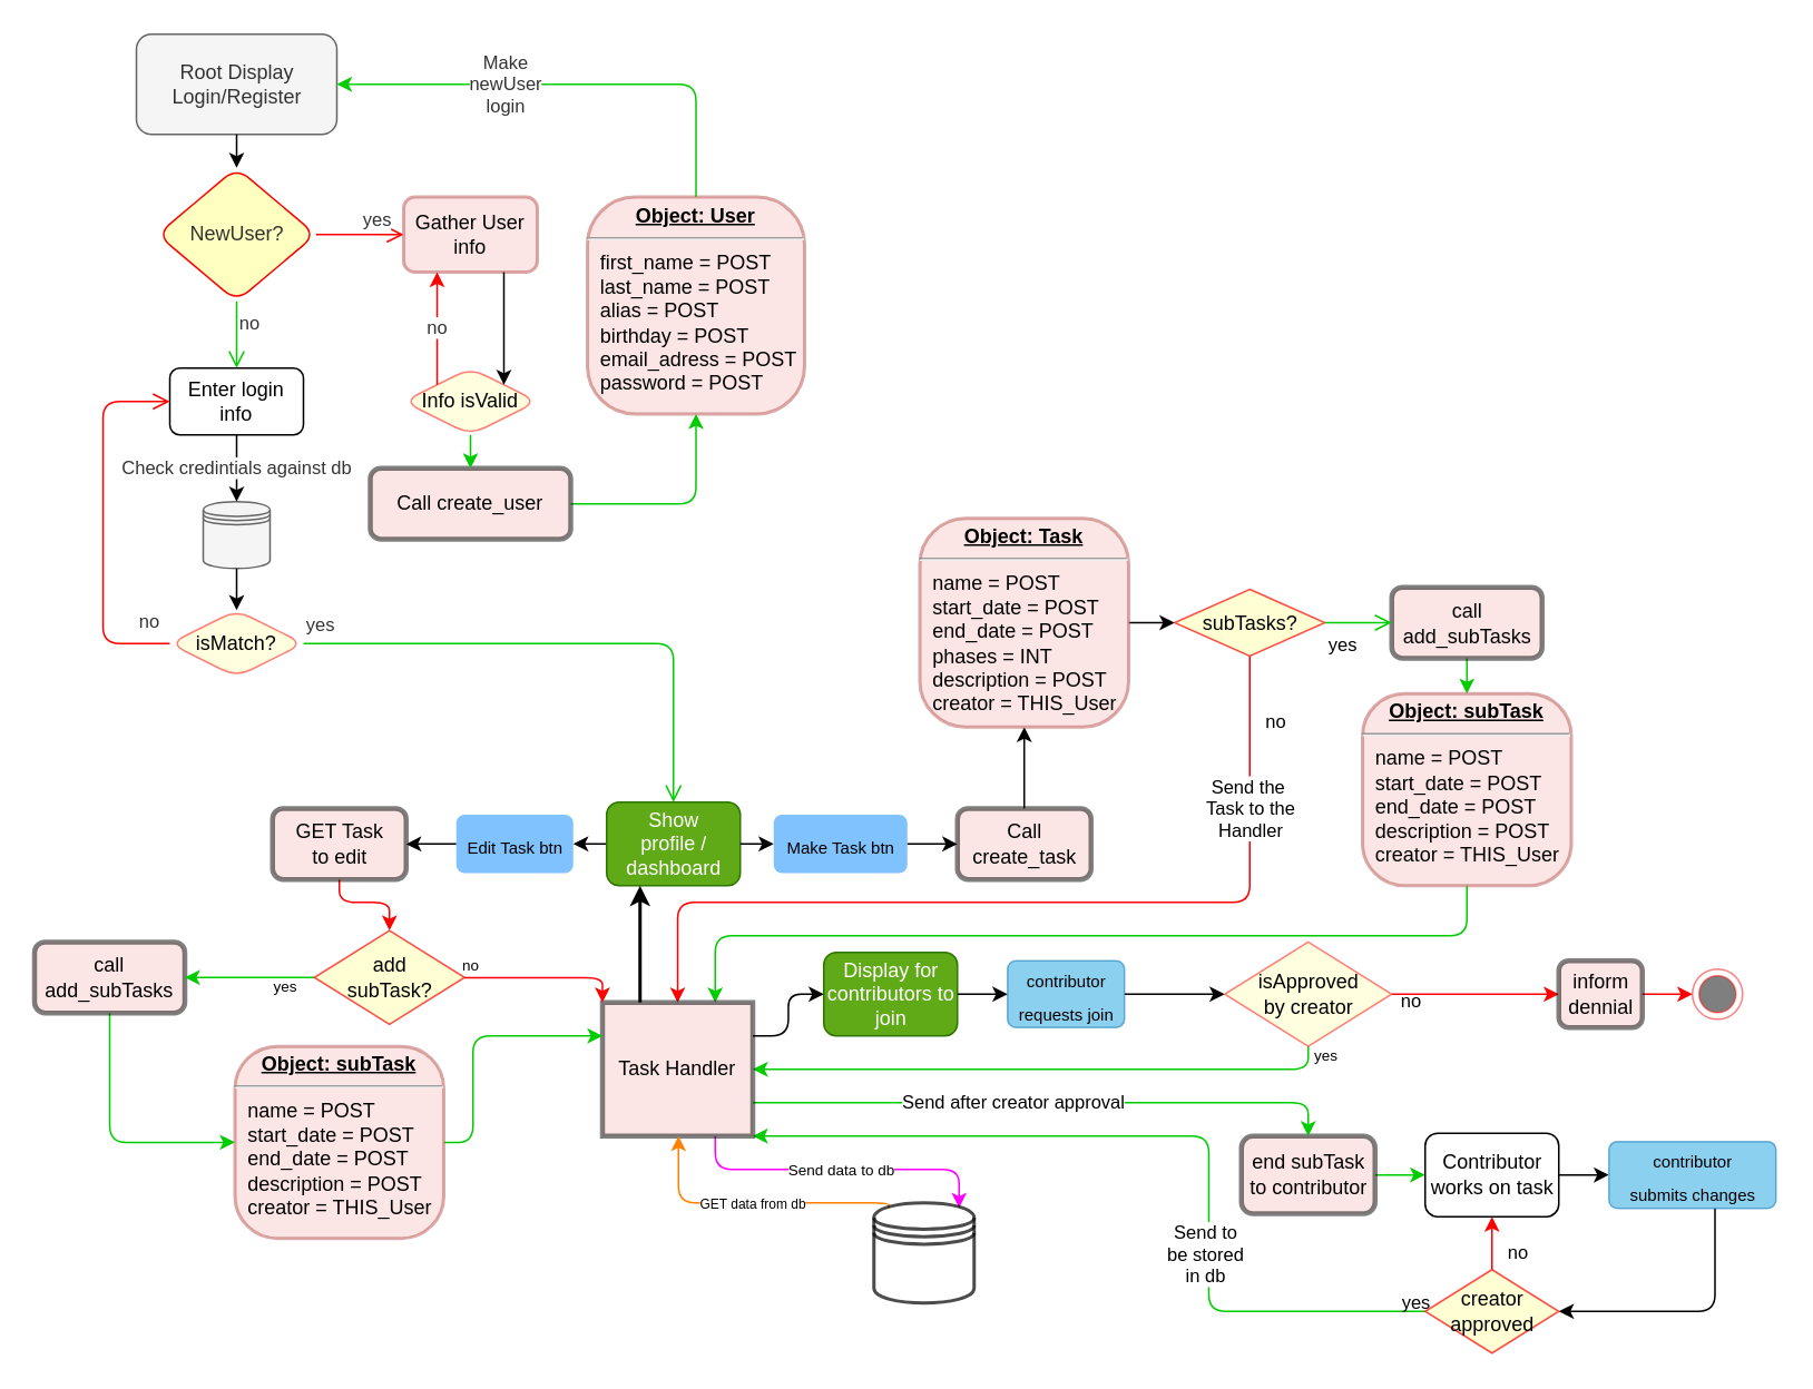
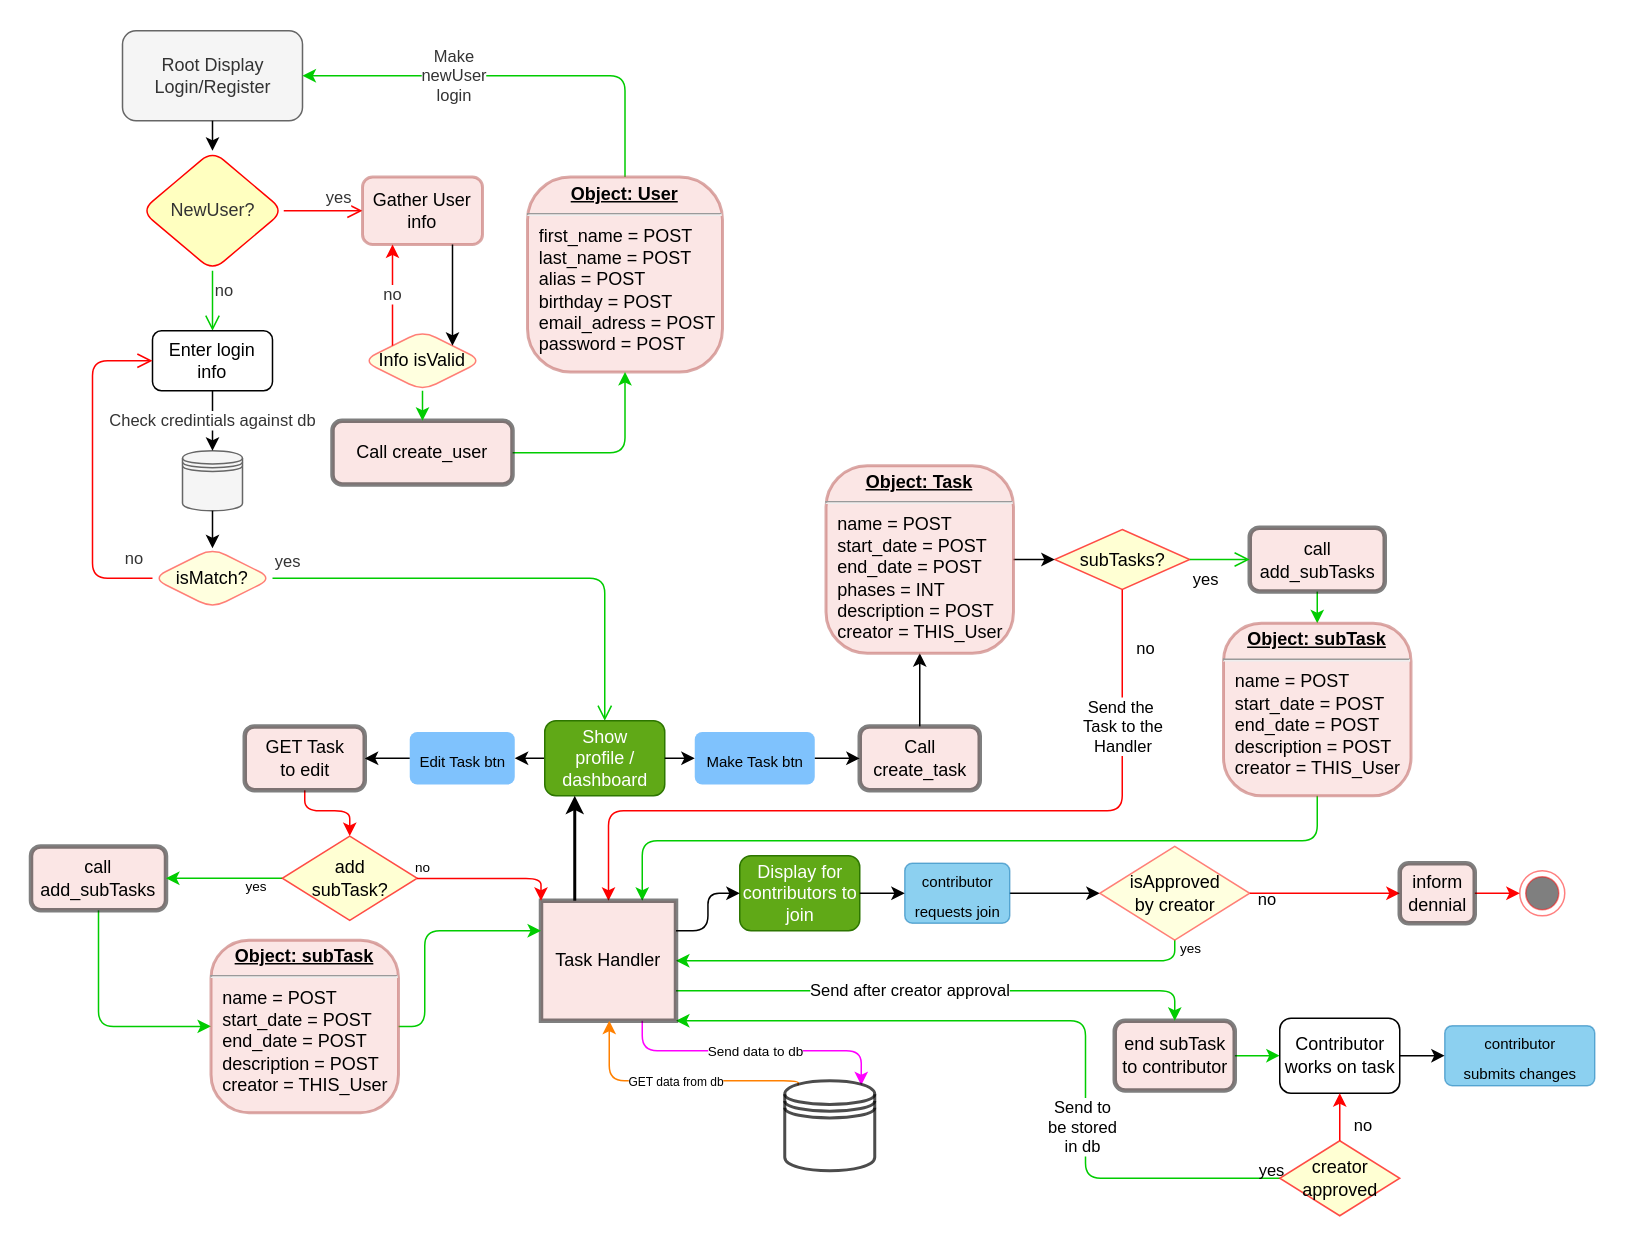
- <mxCell id="50" style="edgeStyle=orthogonalEdgeStyle;rounded=1;orthogonalLoop=1;jettySize=auto;html=1;entryX=1;entryY=0.5;entryDx=0;entryDy=0;labelBackgroundColor=none;fontColor=#000000;" parent="1" source="51" target="55" edge="1"><mxGeometry relative="1" as="geometry"><mxPoint x="957.5" y="830" as="sourcePoint" /><Array as="points"><mxPoint x="1026" y="785" /></Array></mxGeometry></mxCell>
